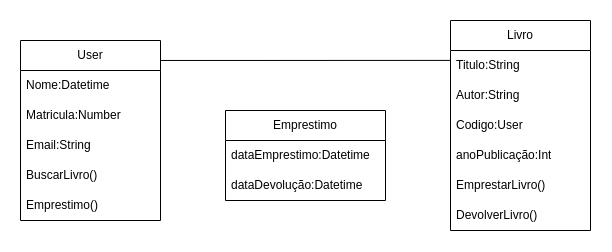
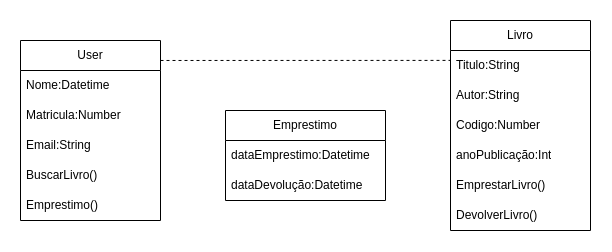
- <mxCell id="5" style="edgeStyle=none;html=1;exitX=1;exitY=0.111;exitDx=0;exitDy=0;exitPerimeter=0;endArrow=none;endFill=0;entryX=0.002;entryY=0.33;entryDx=0;entryDy=0;entryPerimeter=0;" edge="1" parent="1" source="6" target="13"><mxGeometry relative="1" as="geometry"><mxPoint x="450" y="65" as="targetPoint" /></mxGeometry></mxCell>
+ <mxCell id="5" style="edgeStyle=none;html=1;exitX=1;exitY=0.111;exitDx=0;exitDy=0;exitPerimeter=0;endArrow=none;endFill=0;entryX=0.002;entryY=0.33;entryDx=0;entryDy=0;entryPerimeter=0;dashed=1;" edge="1" parent="1" source="6" target="13"><mxGeometry relative="1" as="geometry"><mxPoint x="450" y="65" as="targetPoint" /></mxGeometry></mxCell>
- <mxCell id="15" value="Codigo:User" style="text;strokeColor=none;fillColor=none;align=left;verticalAlign=middle;spacingLeft=4;spacingRight=4;overflow=hidden;points=[[0,0.5],[1,0.5]];portConstraint=eastwest;rotatable=0;whiteSpace=wrap;html=1;" vertex="1" parent="12"><mxGeometry y="90" width="140" height="30" as="geometry" /></mxCell>
+ <mxCell id="15" value="Codigo:Number" style="text;strokeColor=none;fillColor=none;align=left;verticalAlign=middle;spacingLeft=4;spacingRight=4;overflow=hidden;points=[[0,0.5],[1,0.5]];portConstraint=eastwest;rotatable=0;whiteSpace=wrap;html=1;" vertex="1" parent="12"><mxGeometry y="90" width="140" height="30" as="geometry" /></mxCell>
